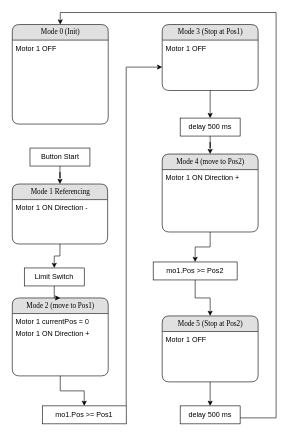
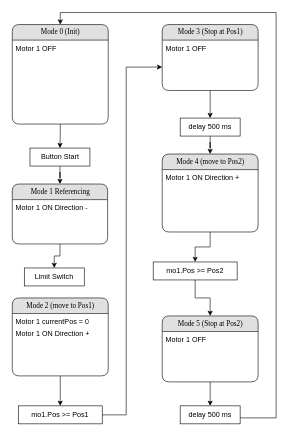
+ <mxCell id="22" style="edgeStyle=orthogonalEdgeStyle;rounded=0;orthogonalLoop=1;jettySize=auto;html=1;" edge="1" parent="1" source="3" target="21"><mxGeometry relative="1" as="geometry" /></mxCell>
- <mxCell id="9" style="edgeStyle=orthogonalEdgeStyle;rounded=0;orthogonalLoop=1;jettySize=auto;html=1;entryX=0.5;entryY=0;entryDx=0;entryDy=0;" edge="1" parent="1" source="10" target="6"><mxGeometry relative="1" as="geometry" /></mxCell>
- <mxCell id="15" value="mo1.Pos &amp;gt;= Pos1" style="rounded=0;whiteSpace=wrap;html=1;" vertex="1" parent="1"><mxGeometry x="70" y="676" width="140" height="30" as="geometry" /></mxCell>
+ <mxCell id="15" value="mo1.Pos &amp;gt;= Pos1" style="rounded=0;whiteSpace=wrap;html=1;" vertex="1" parent="1"><mxGeometry x="30" y="676" width="140" height="30" as="geometry" /></mxCell>
